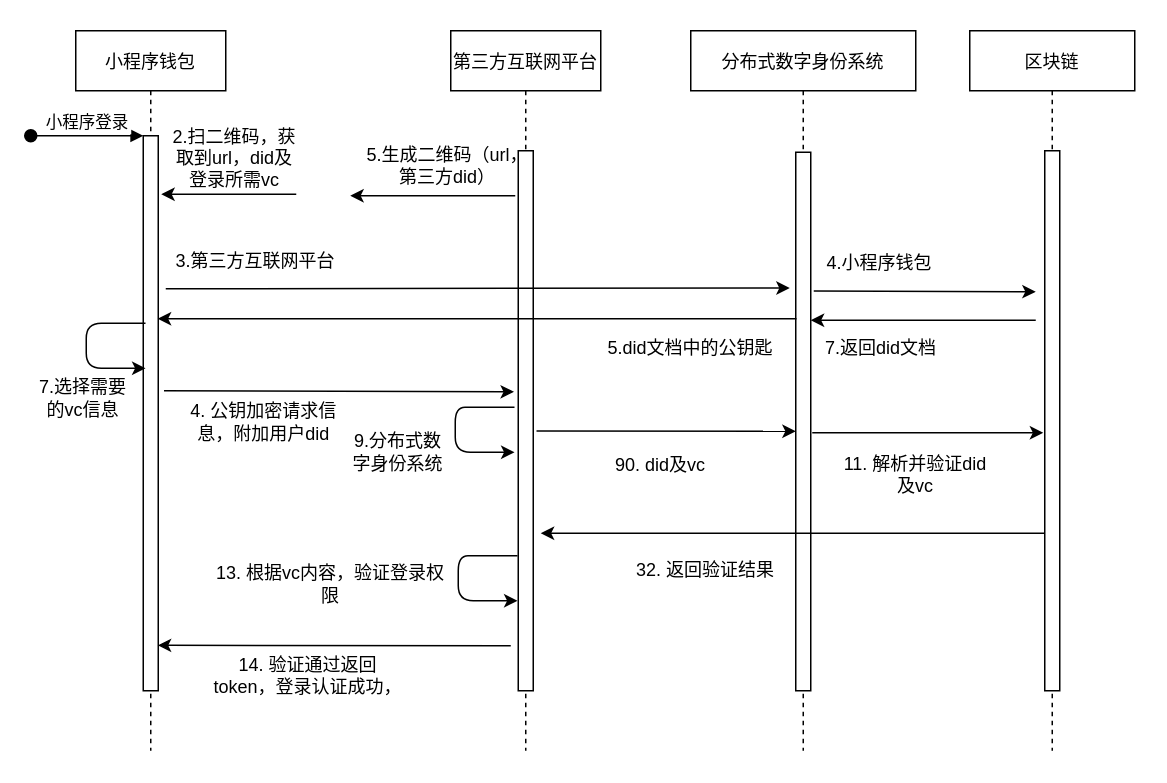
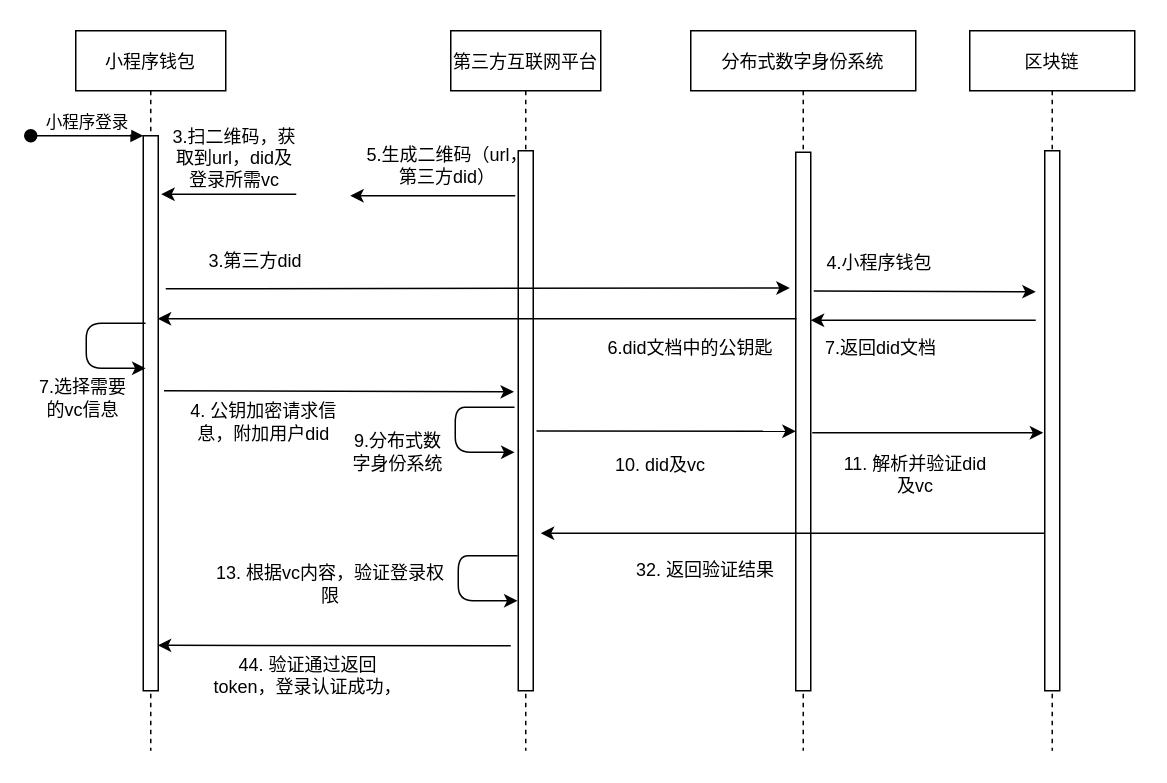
- <mxCell id="14" value="2.扫二维码，获取到url，did及登录所需vc" style="text;html=1;strokeColor=none;fillColor=none;align=center;verticalAlign=middle;whiteSpace=wrap;rounded=0;" vertex="1" parent="1"><mxGeometry x="111" y="95" width="90" height="20" as="geometry" /></mxCell>
+ <mxCell id="14" value="3.扫二维码，获取到url，did及登录所需vc" style="text;html=1;strokeColor=none;fillColor=none;align=center;verticalAlign=middle;whiteSpace=wrap;rounded=0;" vertex="1" parent="1"><mxGeometry x="111" y="95" width="90" height="20" as="geometry" /></mxCell>
- <mxCell id="16" value="3.第三方互联网平台" style="text;html=1;strokeColor=none;fillColor=none;align=center;verticalAlign=middle;whiteSpace=wrap;rounded=0;" vertex="1" parent="1"><mxGeometry x="110" y="164" width="120" height="20" as="geometry" /></mxCell>
+ <mxCell id="16" value="3.第三方did" style="text;html=1;strokeColor=none;fillColor=none;align=center;verticalAlign=middle;whiteSpace=wrap;rounded=0;" vertex="1" parent="1"><mxGeometry x="110" y="164" width="120" height="20" as="geometry" /></mxCell>
- <mxCell id="23" value="5.did文档中的公钥匙" style="text;html=1;strokeColor=none;fillColor=none;align=center;verticalAlign=middle;whiteSpace=wrap;rounded=0;" vertex="1" parent="1"><mxGeometry x="400" y="222" width="120" height="20" as="geometry" /></mxCell>
+ <mxCell id="23" value="6.did文档中的公钥匙" style="text;html=1;strokeColor=none;fillColor=none;align=center;verticalAlign=middle;whiteSpace=wrap;rounded=0;" vertex="1" parent="1"><mxGeometry x="400" y="222" width="120" height="20" as="geometry" /></mxCell>
- <mxCell id="31" value="90. did及vc" style="text;html=1;strokeColor=none;fillColor=none;align=center;verticalAlign=middle;whiteSpace=wrap;rounded=0;" vertex="1" parent="1"><mxGeometry x="390" y="300" width="100" height="20" as="geometry" /></mxCell>
+ <mxCell id="31" value="10. did及vc" style="text;html=1;strokeColor=none;fillColor=none;align=center;verticalAlign=middle;whiteSpace=wrap;rounded=0;" vertex="1" parent="1"><mxGeometry x="390" y="300" width="100" height="20" as="geometry" /></mxCell>
- <mxCell id="39" value="14. 验证通过返回token，登录认证成功，" style="text;html=1;strokeColor=none;fillColor=none;align=center;verticalAlign=middle;whiteSpace=wrap;rounded=0;" vertex="1" parent="1"><mxGeometry x="140" y="440" width="130" height="20" as="geometry" /></mxCell>
+ <mxCell id="39" value="44. 验证通过返回token，登录认证成功，" style="text;html=1;strokeColor=none;fillColor=none;align=center;verticalAlign=middle;whiteSpace=wrap;rounded=0;" vertex="1" parent="1"><mxGeometry x="140" y="440" width="130" height="20" as="geometry" /></mxCell>
